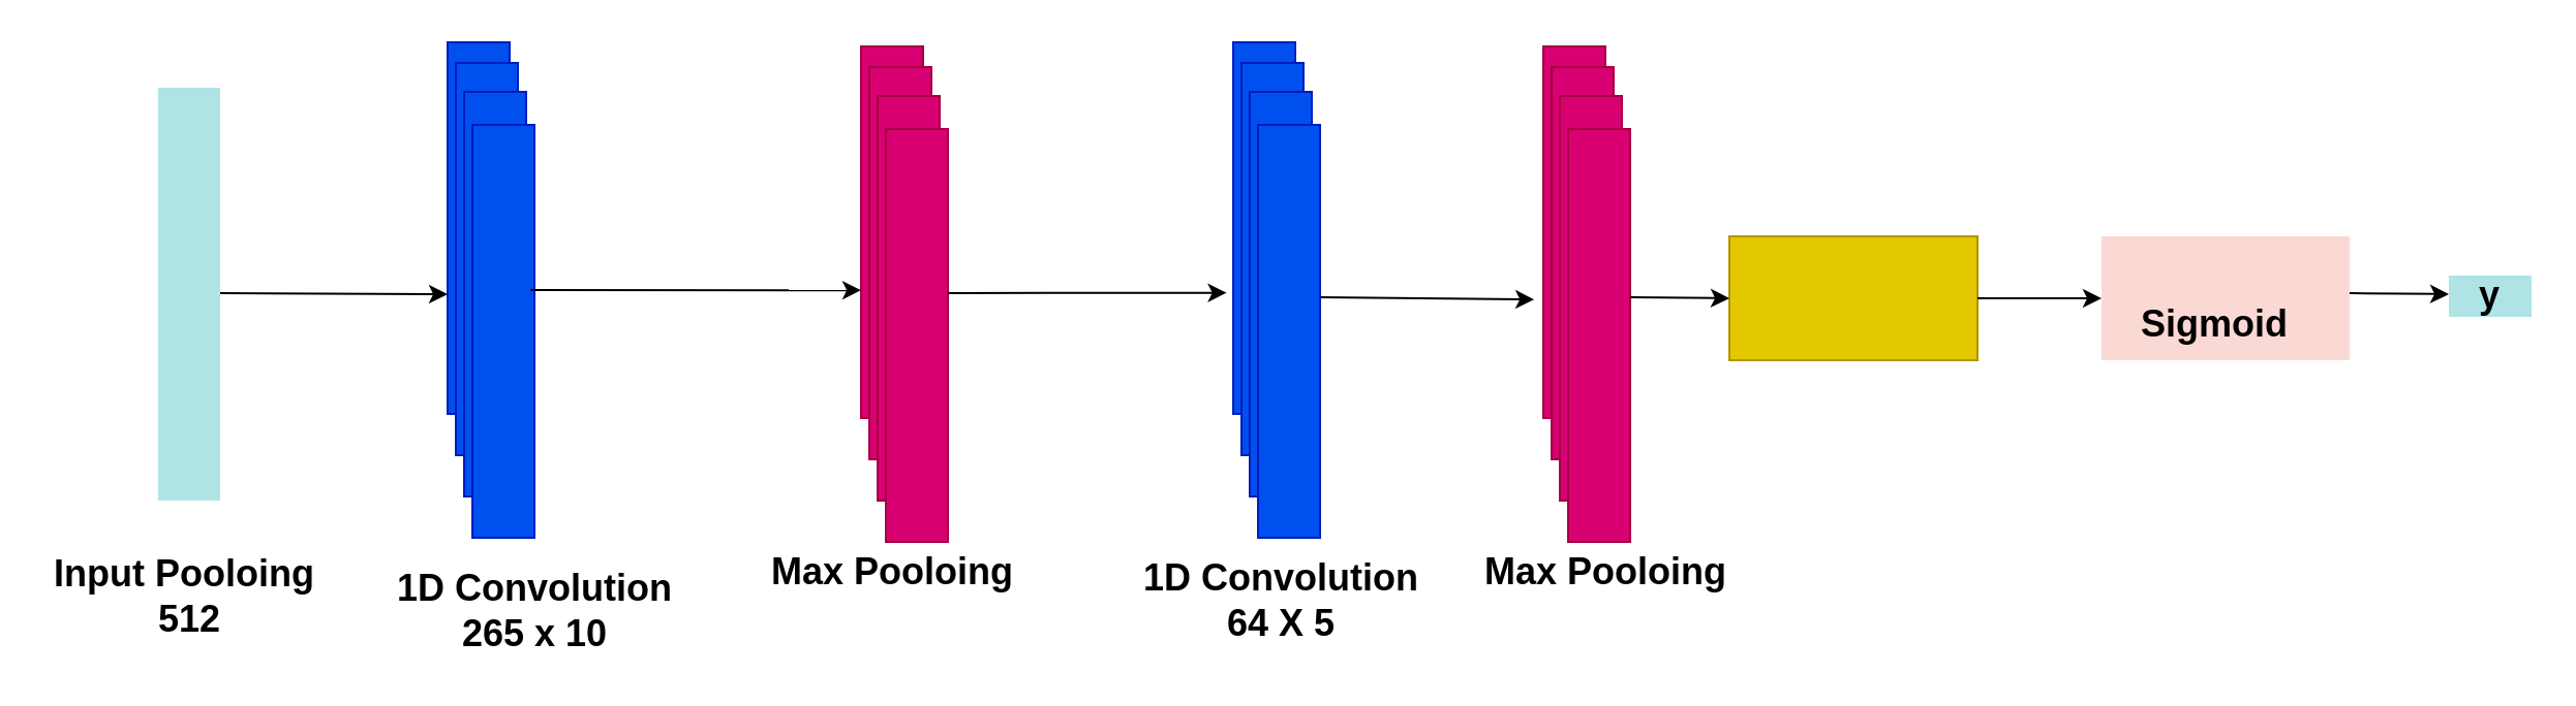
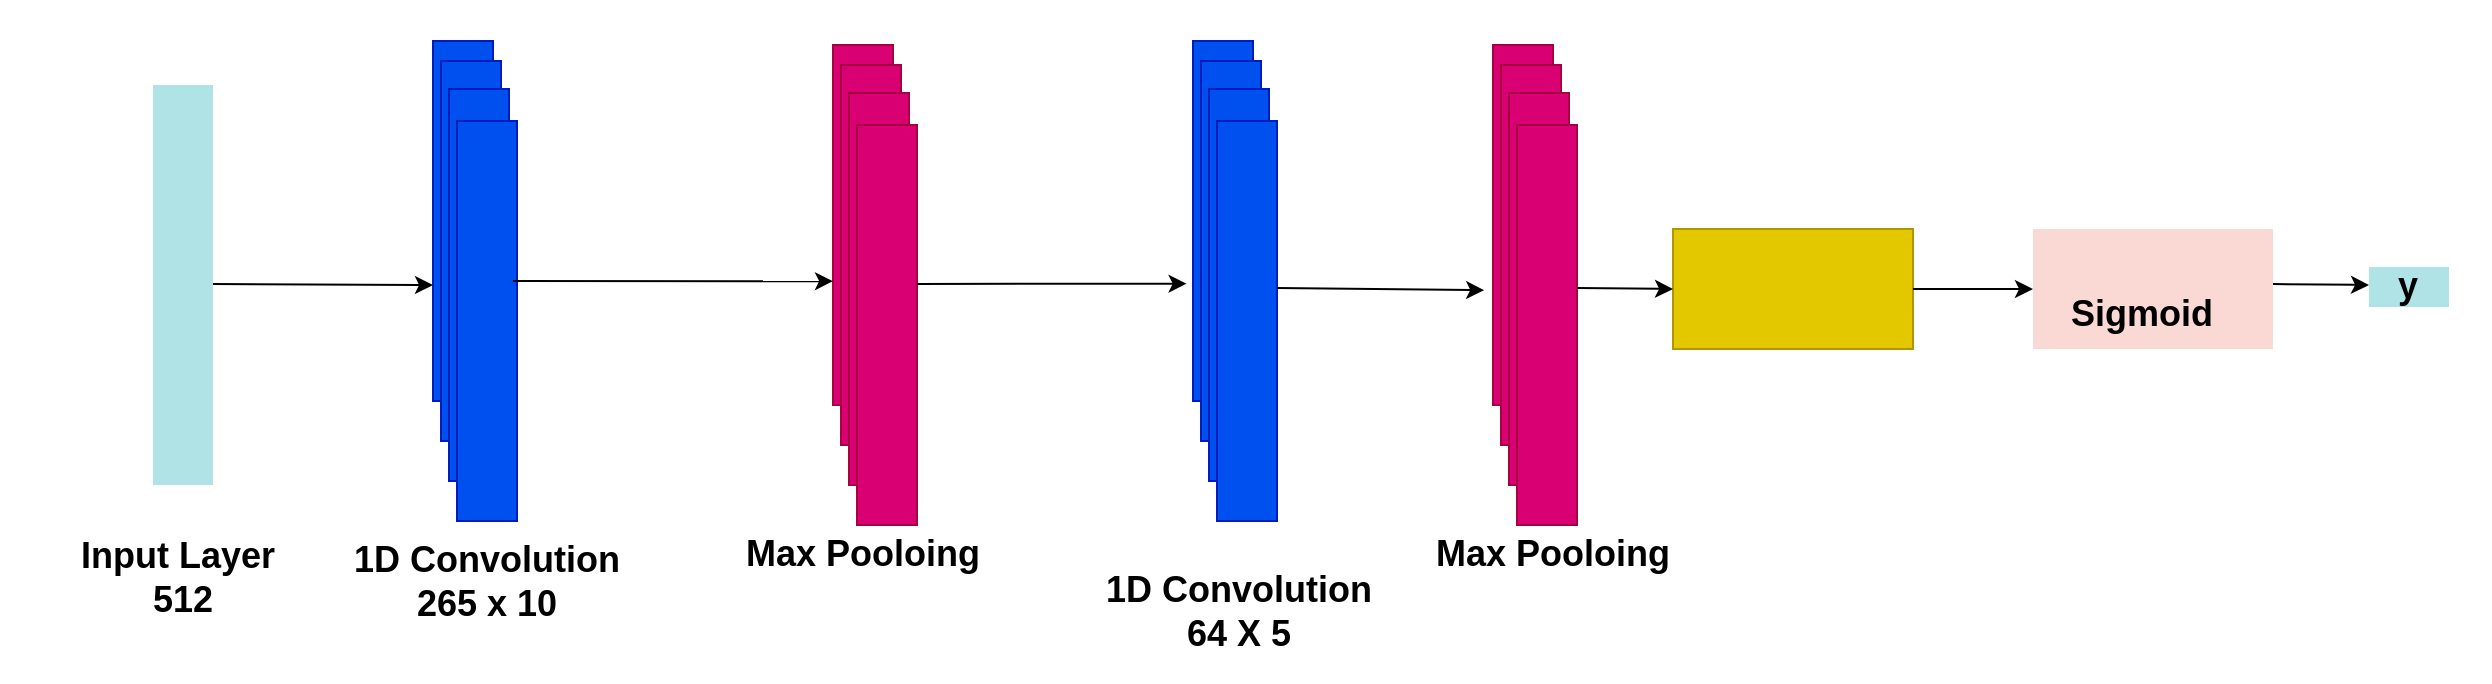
- <mxCell id="37" value="&lt;font style=&quot;font-size: 18px&quot;&gt;&lt;b&gt;Input Pooloing&amp;nbsp;&lt;br&gt;512&lt;br&gt;&lt;/b&gt;&lt;/font&gt;" style="text;html=1;strokeColor=none;fillColor=none;align=center;verticalAlign=middle;whiteSpace=wrap;rounded=0;" vertex="1" parent="1"><mxGeometry x="20.5" y="260" width="141" height="58" as="geometry" /></mxCell>
+ <mxCell id="37" value="&lt;font style=&quot;font-size: 18px&quot;&gt;&lt;b&gt;Input Layer&amp;nbsp;&lt;br&gt;512&lt;br&gt;&lt;/b&gt;&lt;/font&gt;" style="text;html=1;strokeColor=none;fillColor=none;align=center;verticalAlign=middle;whiteSpace=wrap;rounded=0;" vertex="1" parent="1"><mxGeometry x="20.5" y="260" width="141" height="58" as="geometry" /></mxCell>
- <mxCell id="31" value="&lt;font style=&quot;font-size: 18px&quot;&gt;&lt;b&gt;1D Convolution&lt;br&gt;64 X 5&lt;br&gt;&lt;/b&gt;&lt;/font&gt;" style="text;html=1;strokeColor=none;fillColor=none;align=center;verticalAlign=middle;whiteSpace=wrap;rounded=0;" vertex="1" parent="1"><mxGeometry x="548.5" y="262" width="141" height="58" as="geometry" /></mxCell>
+ <mxCell id="31" value="&lt;font style=&quot;font-size: 18px&quot;&gt;&lt;b&gt;1D Convolution&lt;br&gt;64 X 5&lt;br&gt;&lt;/b&gt;&lt;/font&gt;" style="text;html=1;strokeColor=none;fillColor=none;align=center;verticalAlign=middle;whiteSpace=wrap;rounded=0;" vertex="1" parent="1"><mxGeometry x="548.5" y="277" width="141" height="58" as="geometry" /></mxCell>
- <mxCell id="30" value="&lt;font style=&quot;font-size: 18px&quot;&gt;&lt;b&gt;1D Convolution&lt;br&gt;265 x 10&lt;br&gt;&lt;/b&gt;&lt;/font&gt;" style="text;html=1;strokeColor=none;fillColor=none;align=center;verticalAlign=middle;whiteSpace=wrap;rounded=0;" vertex="1" parent="1"><mxGeometry x="187.5" y="267" width="141" height="58" as="geometry" /></mxCell>
+ <mxCell id="30" value="&lt;font style=&quot;font-size: 18px&quot;&gt;&lt;b&gt;1D Convolution&lt;br&gt;265 x 10&lt;br&gt;&lt;/b&gt;&lt;/font&gt;" style="text;html=1;strokeColor=none;fillColor=none;align=center;verticalAlign=middle;whiteSpace=wrap;rounded=0;" vertex="1" parent="1"><mxGeometry x="172.5" y="262" width="141" height="58" as="geometry" /></mxCell>
